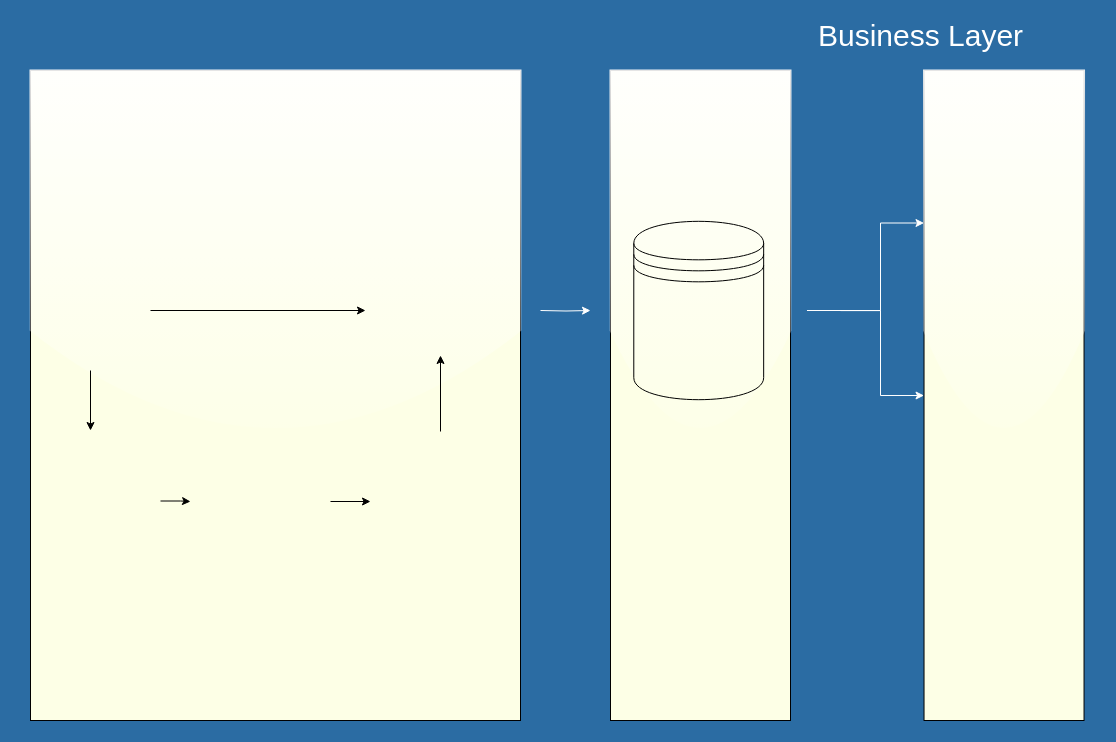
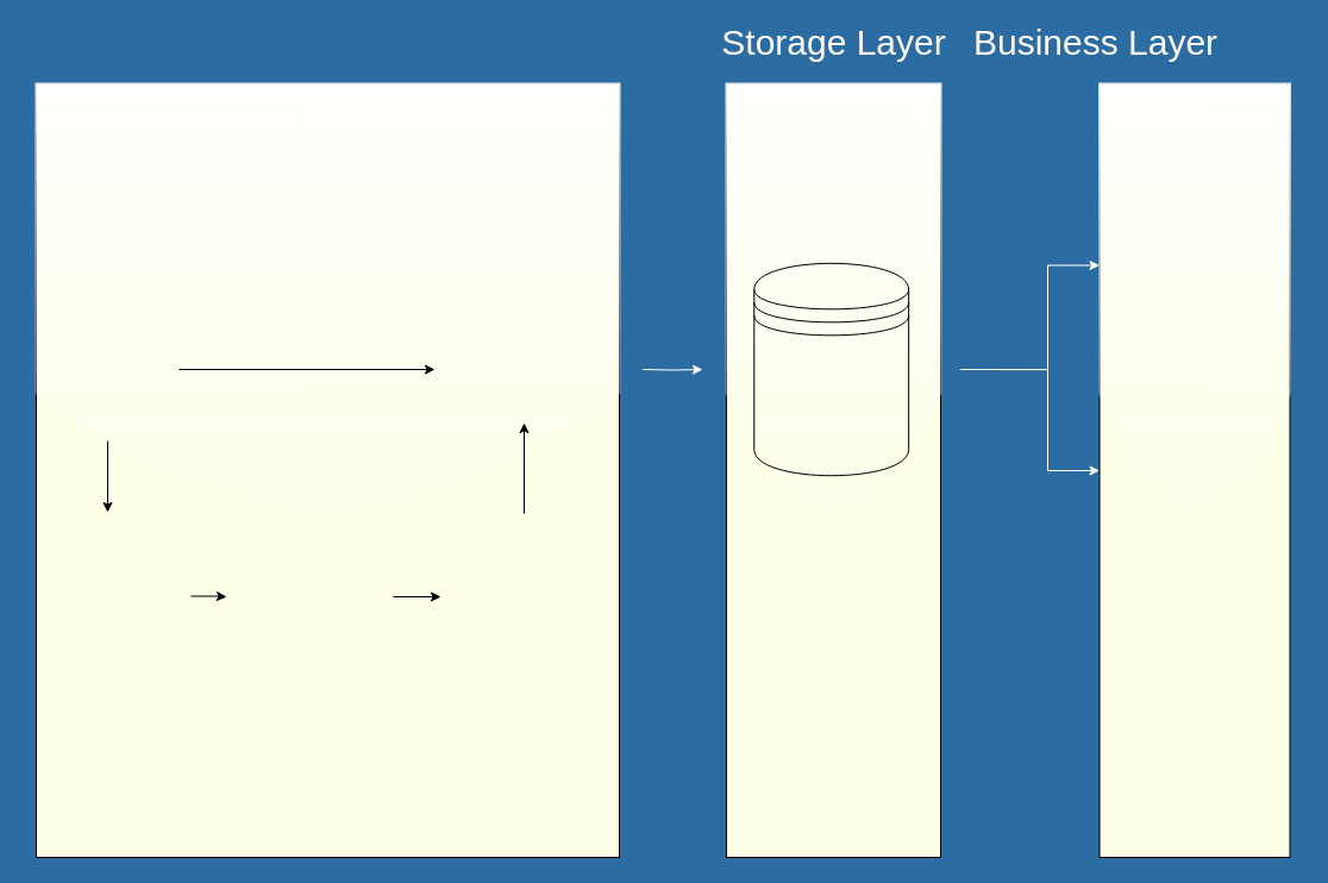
+ <mxCell id="5" value="&lt;span style=&quot;text-align: left;&quot;&gt;&lt;font style=&quot;font-size: 30px&quot;&gt;Storage Layer&lt;/font&gt;&lt;/span&gt;" style="text;html=1;resizable=0;autosize=1;align=center;verticalAlign=middle;points=[];rounded=0;fillColor=none;labelBackgroundColor=none;fontColor=#FFFFFF;" vertex="1" parent="1"><mxGeometry x="600" y="20" width="200" height="30" as="geometry" /></mxCell>
